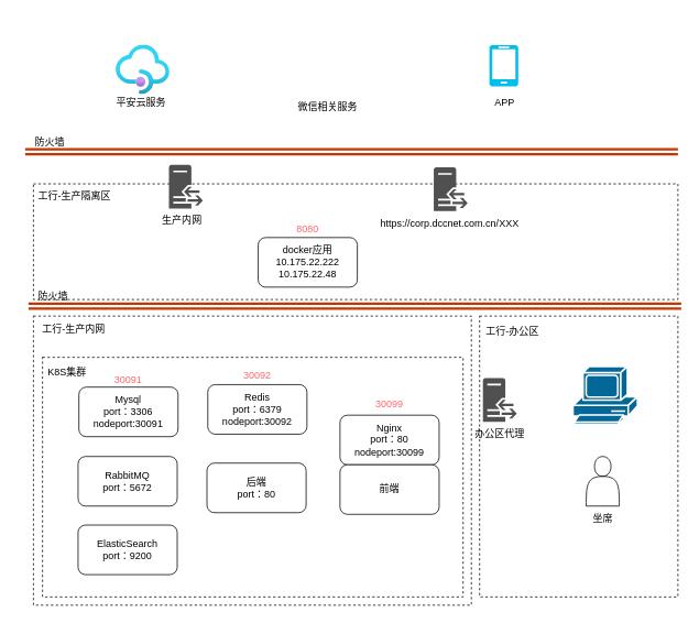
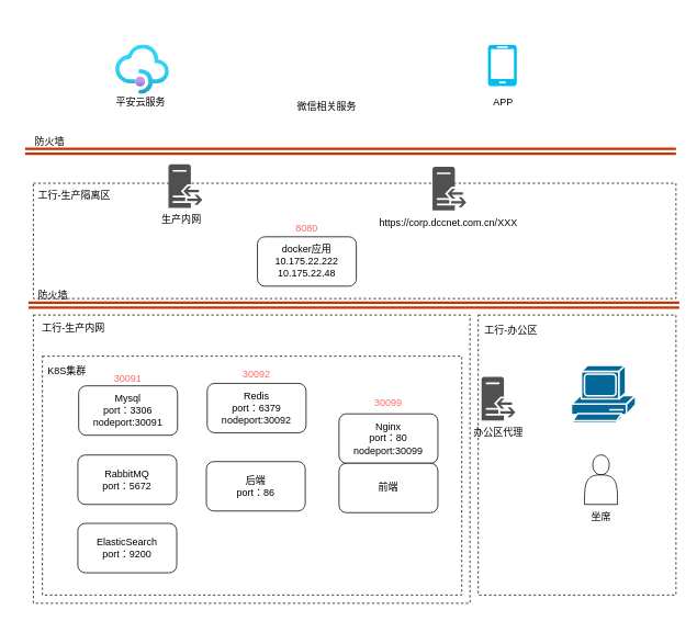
- <mxCell id="12" value="&lt;div&gt;后端&lt;/div&gt;&lt;div&gt;port：80&lt;/div&gt;" style="rounded=1;whiteSpace=wrap;html=1;" vertex="1" parent="1"><mxGeometry x="250" y="560" width="120" height="60" as="geometry" /></mxCell>
+ <mxCell id="12" value="&lt;div&gt;后端&lt;/div&gt;&lt;div&gt;port：86&lt;/div&gt;" style="rounded=1;whiteSpace=wrap;html=1;" vertex="1" parent="1"><mxGeometry x="250" y="560" width="120" height="60" as="geometry" /></mxCell>
